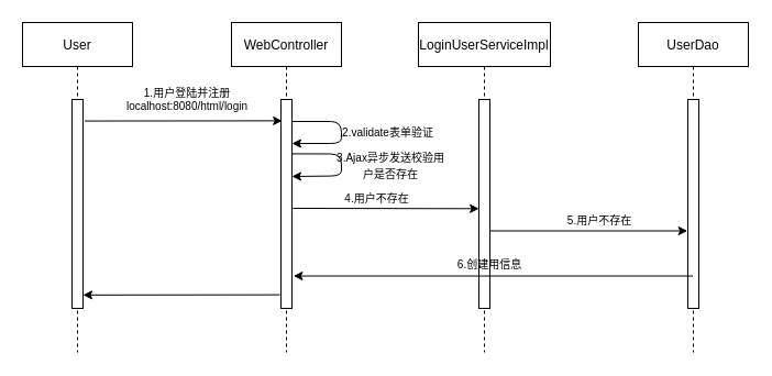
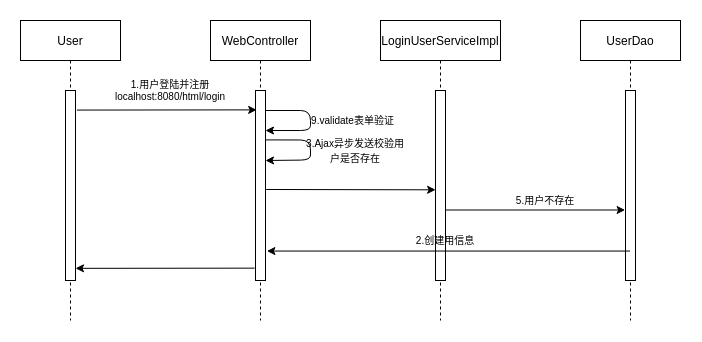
- <mxCell id="21" value="&lt;font style=&quot;font-size: 10px&quot;&gt;2.validate表单验证&lt;br&gt;&lt;/font&gt;" style="text;html=1;strokeColor=none;fillColor=none;align=center;verticalAlign=middle;whiteSpace=wrap;rounded=0;" vertex="1" parent="1"><mxGeometry x="300" y="110" width="105" height="20" as="geometry" /></mxCell>
+ <mxCell id="21" value="&lt;font style=&quot;font-size: 10px&quot;&gt;9.validate表单验证&lt;br&gt;&lt;/font&gt;" style="text;html=1;strokeColor=none;fillColor=none;align=center;verticalAlign=middle;whiteSpace=wrap;rounded=0;" vertex="1" parent="1"><mxGeometry x="300" y="110" width="105" height="20" as="geometry" /></mxCell>
- <mxCell id="18" value="&lt;font style=&quot;font-size: 10px&quot;&gt;4.用户不存在&lt;/font&gt;" style="text;html=1;strokeColor=none;fillColor=none;align=center;verticalAlign=middle;whiteSpace=wrap;rounded=0;" vertex="1" parent="1"><mxGeometry x="310" y="170" width="65" height="20" as="geometry" /></mxCell>
- <mxCell id="9" value="&lt;font style=&quot;font-size: 10px&quot;&gt;6.创建用信息&lt;/font&gt;" style="text;html=1;strokeColor=none;fillColor=none;align=center;verticalAlign=middle;whiteSpace=wrap;rounded=0;" vertex="1" parent="7"><mxGeometry x="30" y="210" width="70" height="20" as="geometry" /></mxCell>
+ <mxCell id="9" value="&lt;font style=&quot;font-size: 10px&quot;&gt;2.创建用信息&lt;/font&gt;" style="text;html=1;strokeColor=none;fillColor=none;align=center;verticalAlign=middle;whiteSpace=wrap;rounded=0;" vertex="1" parent="7"><mxGeometry x="30" y="210" width="70" height="20" as="geometry" /></mxCell>
